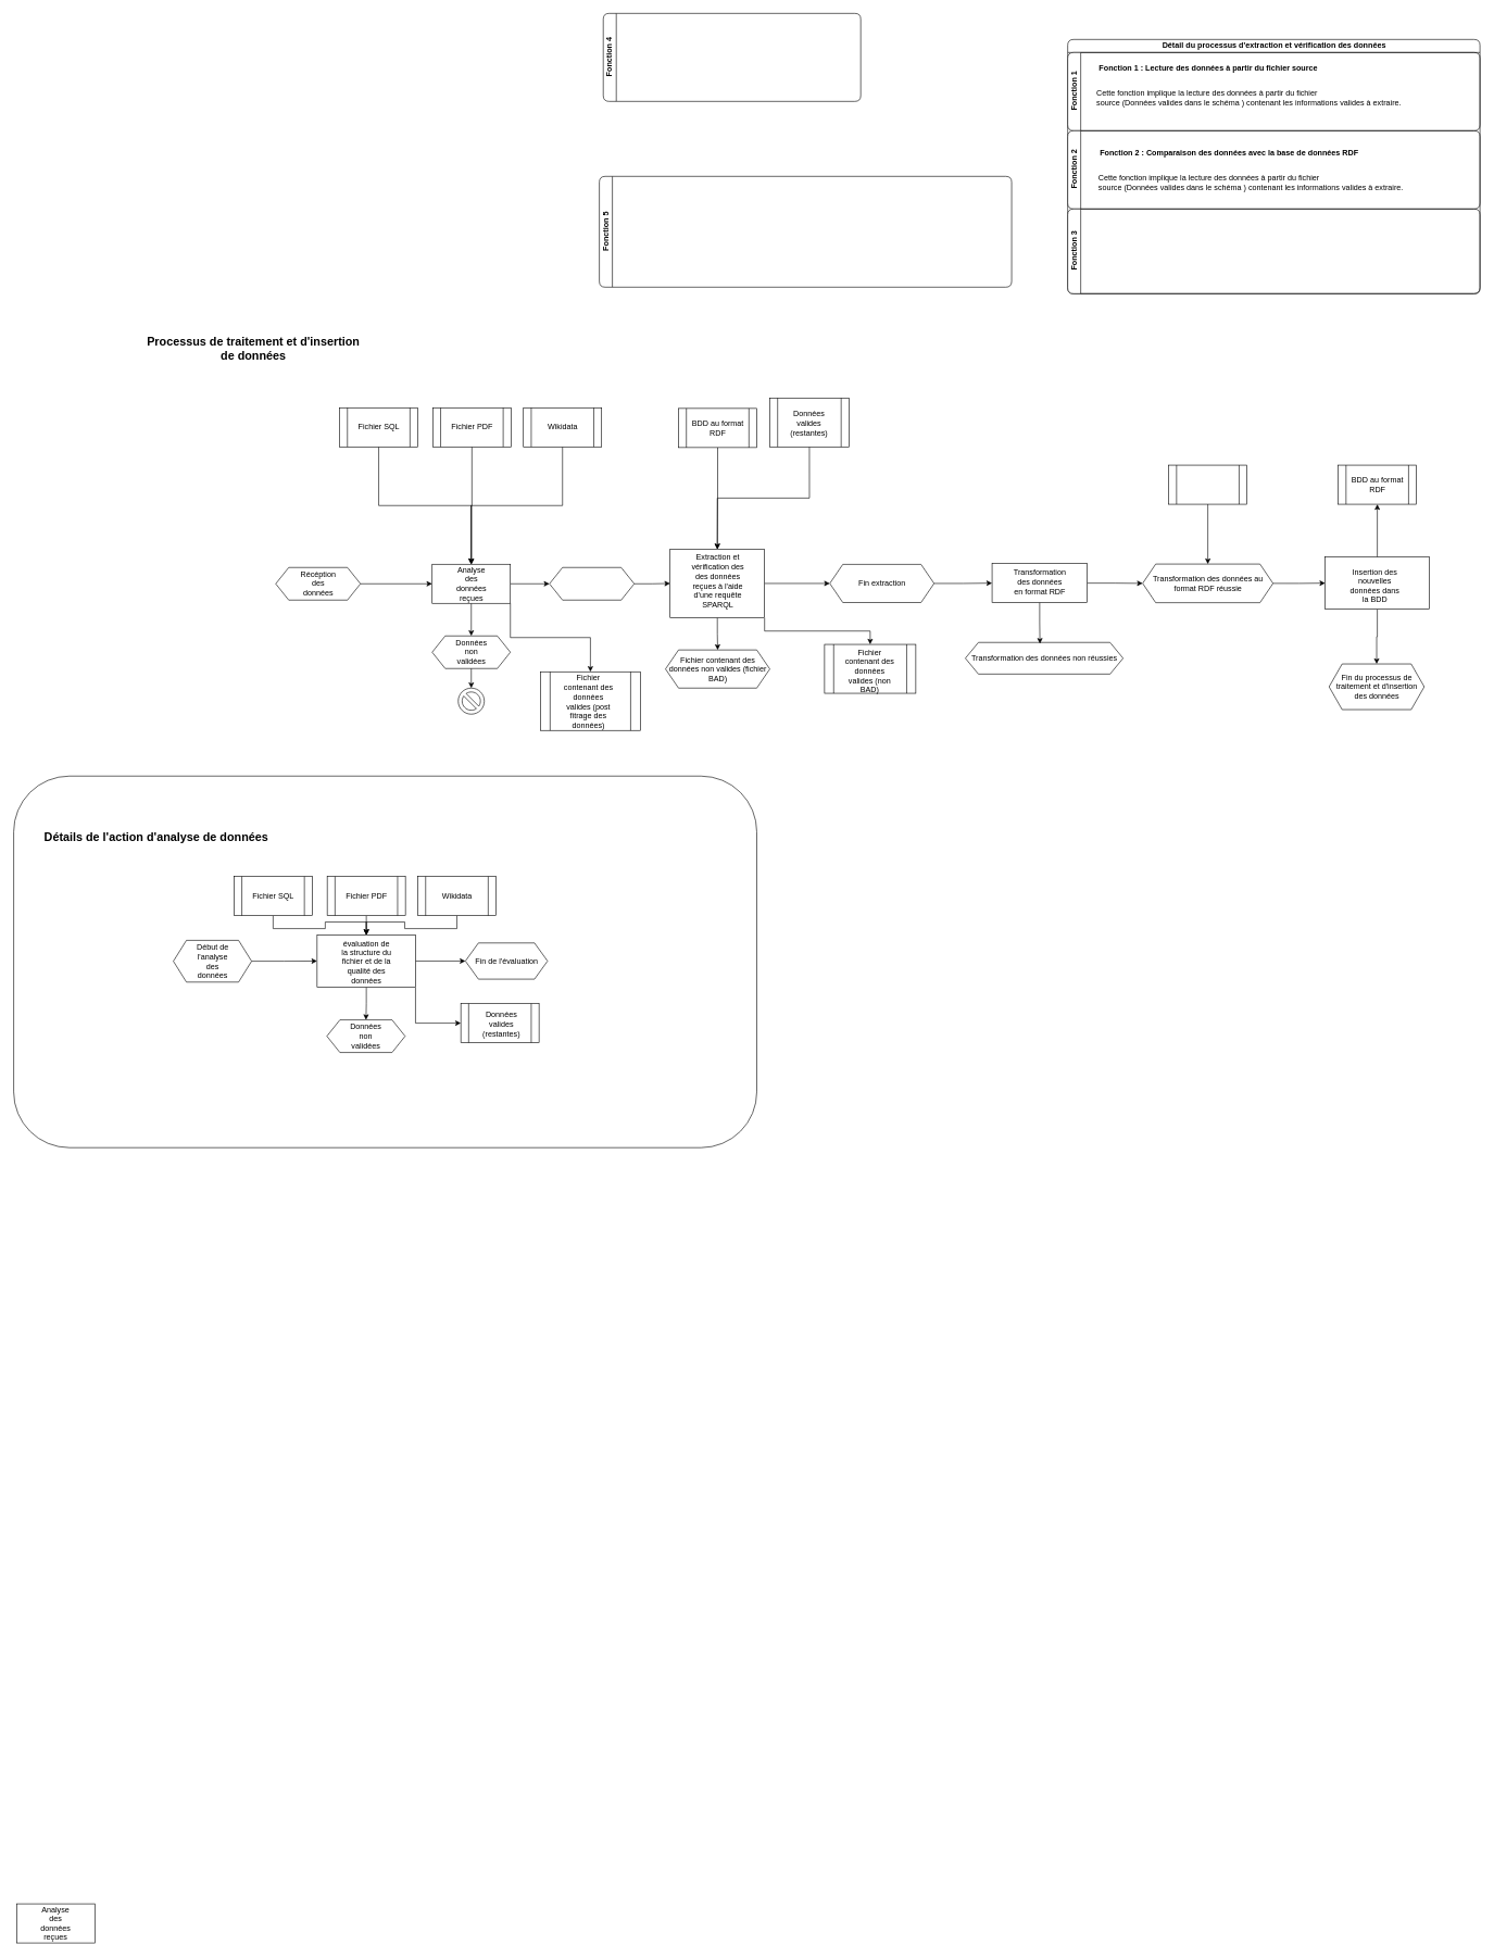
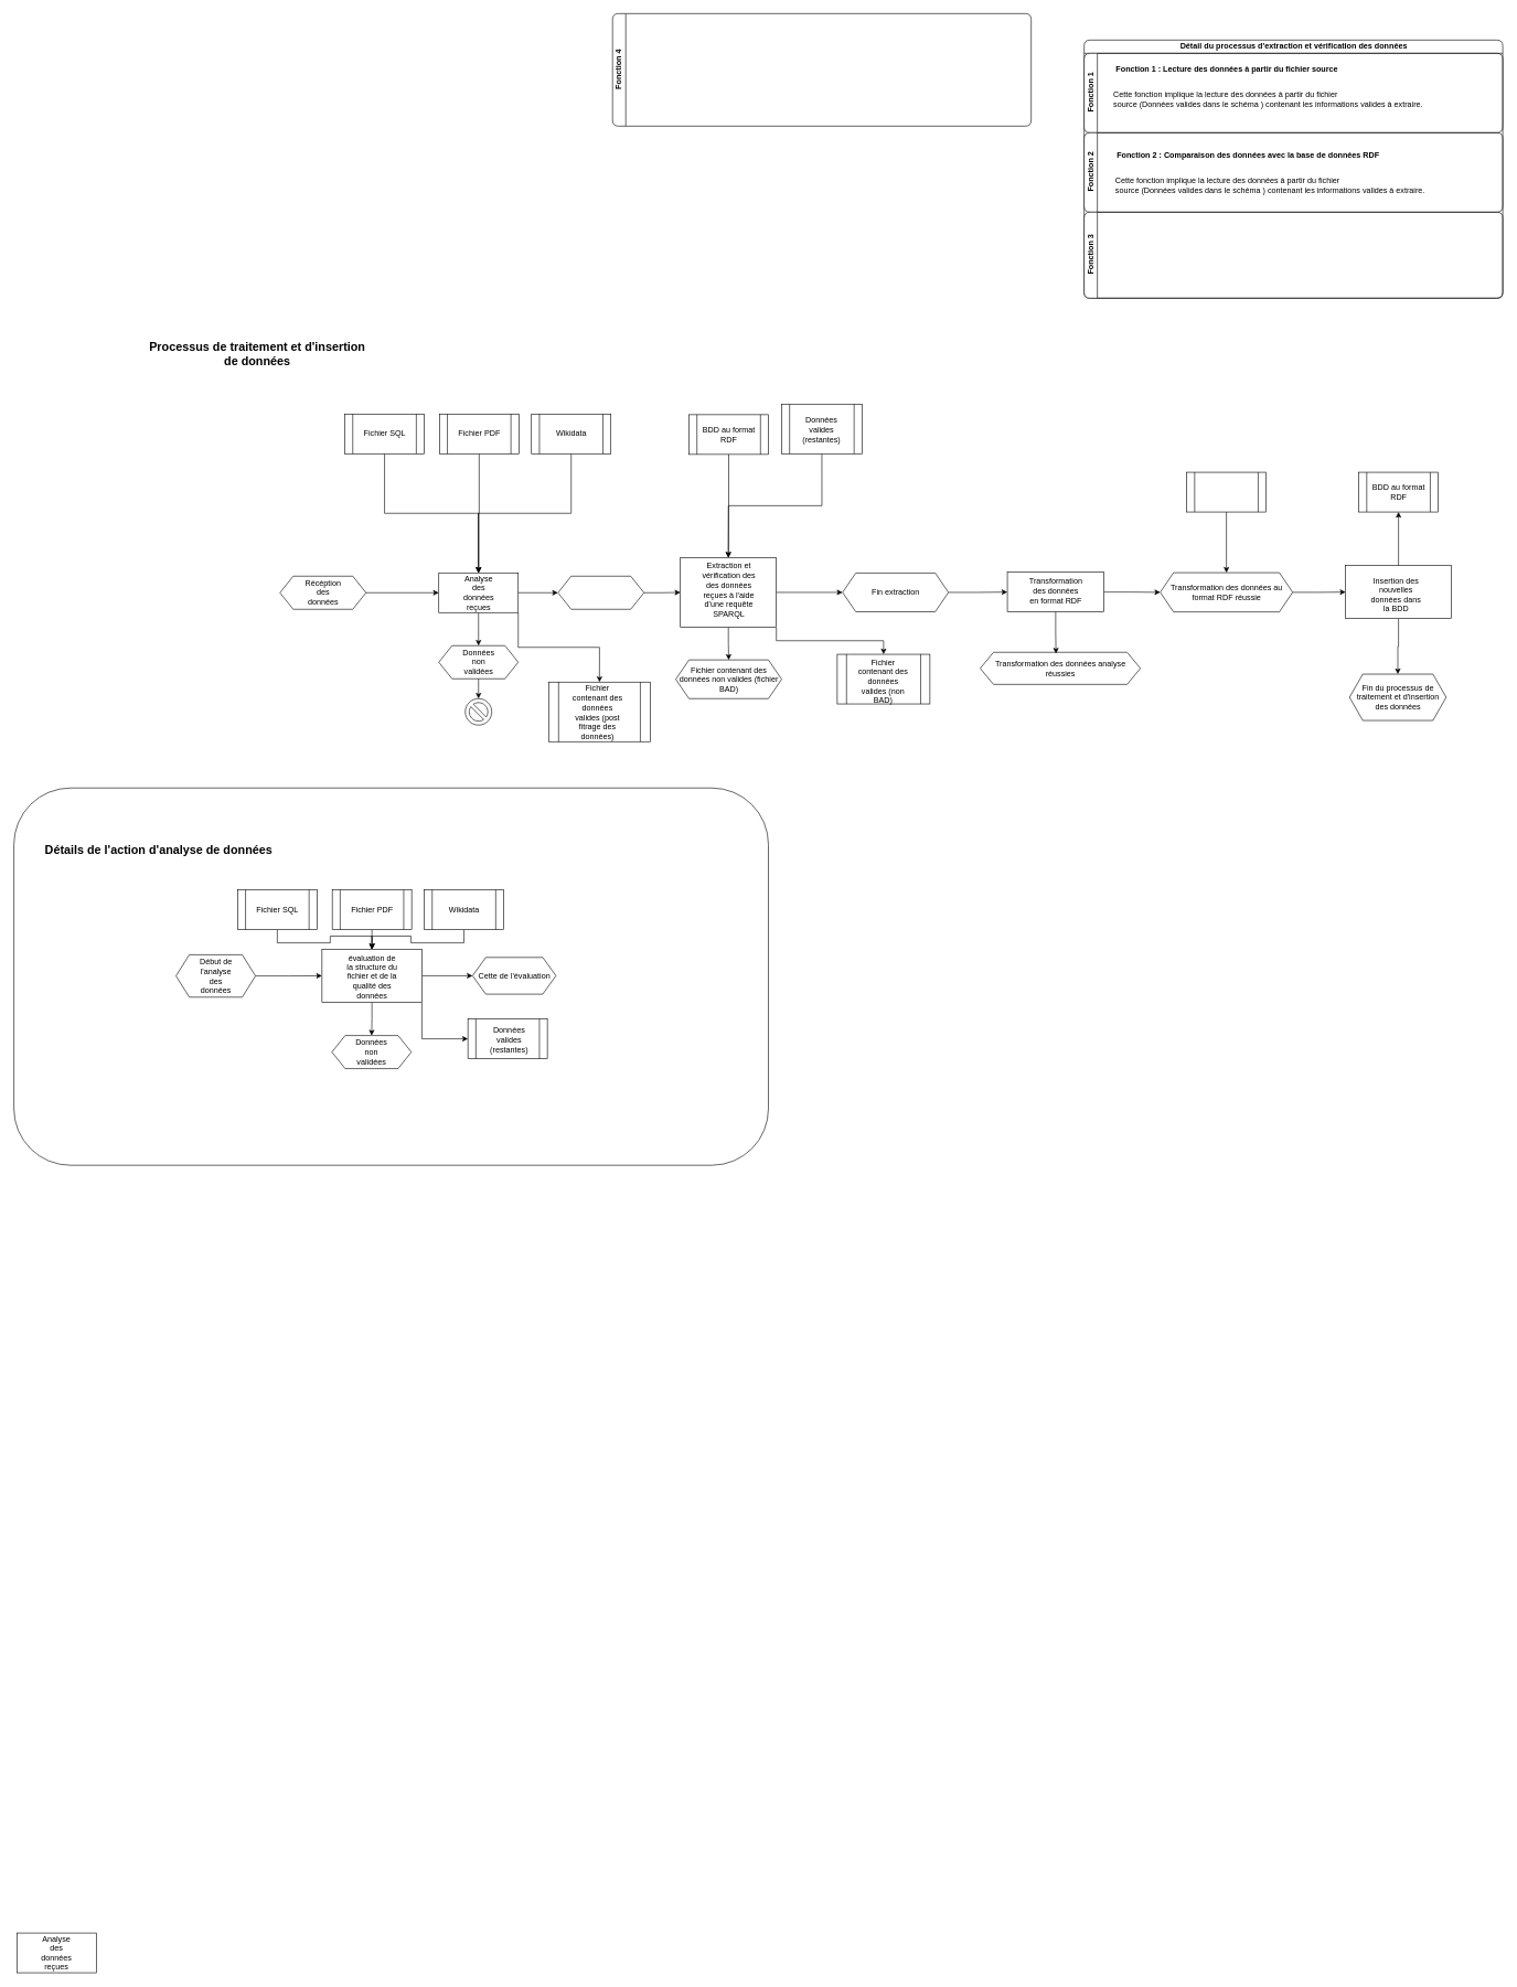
- <mxCell id="95" value="Fonction 4" style="swimlane;startSize=20;horizontal=0;html=1;rounded=1;shadow=0;strokeColor=default;align=center;verticalAlign=middle;fontFamily=Helvetica;fontSize=12;fontColor=default;fillColor=default;" vertex="1" parent="1"><mxGeometry x="925" y="20" width="395" height="135" as="geometry" /></mxCell>
+ <mxCell id="95" value="Fonction 4" style="swimlane;startSize=20;horizontal=0;html=1;rounded=1;shadow=0;strokeColor=default;align=center;verticalAlign=middle;fontFamily=Helvetica;fontSize=12;fontColor=default;fillColor=default;" vertex="1" parent="1"><mxGeometry x="925" y="20" width="632.5" height="170" as="geometry" /></mxCell>
- <mxCell id="96" value="Fonction 5" style="swimlane;startSize=20;horizontal=0;html=1;rounded=1;shadow=0;strokeColor=default;align=center;verticalAlign=middle;fontFamily=Helvetica;fontSize=12;fontColor=default;fillColor=default;" vertex="1" parent="1"><mxGeometry x="919" y="270" width="632.5" height="170" as="geometry" /></mxCell>
- <mxCell id="74" value="Transformation des données non réussies" style="shape=hexagon;perimeter=hexagonPerimeter2;whiteSpace=wrap;html=1;fixedSize=1;" vertex="1" parent="1"><mxGeometry x="1480.5" y="985" width="242" height="48.5" as="geometry" /></mxCell>
+ <mxCell id="74" value="Transformation des données analyse réussies" style="shape=hexagon;perimeter=hexagonPerimeter2;whiteSpace=wrap;html=1;fixedSize=1;" vertex="1" parent="1"><mxGeometry x="1480.5" y="985" width="242" height="48.5" as="geometry" /></mxCell>
- <mxCell id="22" value="Fin de l'évaluation" style="shape=hexagon;perimeter=hexagonPerimeter2;whiteSpace=wrap;html=1;fixedSize=1;" parent="1" vertex="1"><mxGeometry x="713.5" y="1446" width="126" height="55.5" as="geometry" /></mxCell>
+ <mxCell id="22" value="Cette de l'évaluation" style="shape=hexagon;perimeter=hexagonPerimeter2;whiteSpace=wrap;html=1;fixedSize=1;" parent="1" vertex="1"><mxGeometry x="713.5" y="1446" width="126" height="55.5" as="geometry" /></mxCell>
